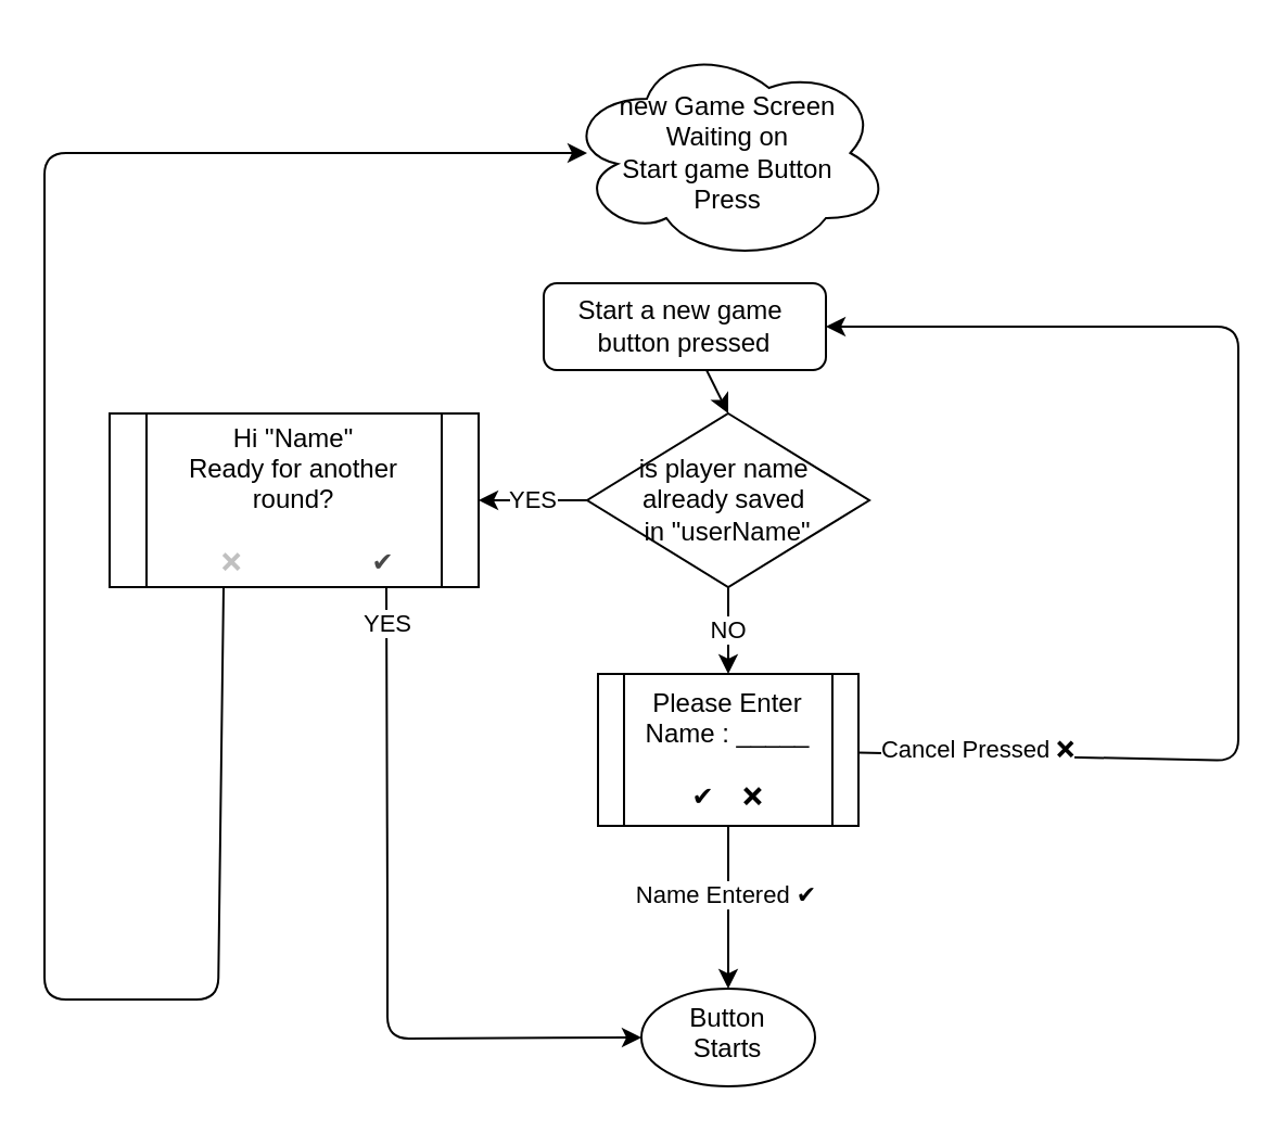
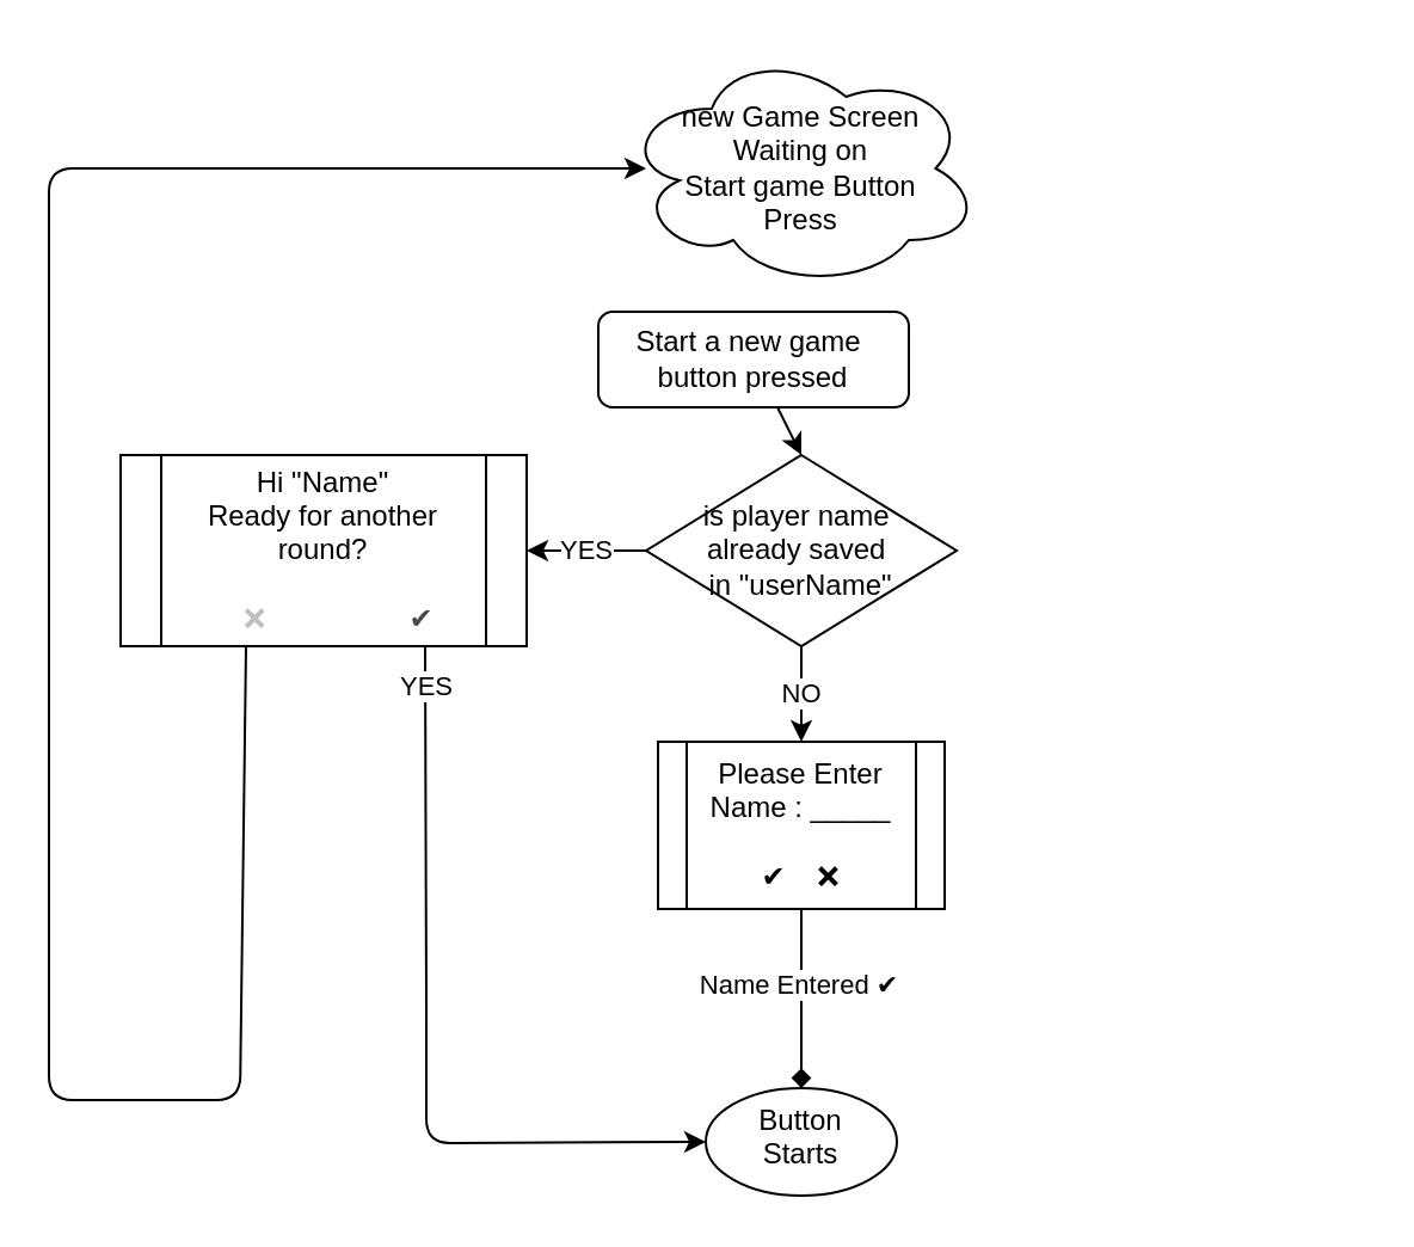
- <mxCell id="7" style="edgeStyle=none;html=1;entryX=1;entryY=0.5;entryDx=0;entryDy=0;" edge="1" parent="1" source="11" target="3"><mxGeometry relative="1" as="geometry"><Array as="points"><mxPoint x="570" y="350" /><mxPoint x="570" y="150" /></Array></mxGeometry></mxCell>
- <mxCell id="8" value="Cancel Pressed ❌" style="edgeLabel;html=1;align=center;verticalAlign=middle;resizable=0;points=[];" vertex="1" connectable="0" parent="7"><mxGeometry x="-0.809" y="3" relative="1" as="geometry"><mxPoint as="offset" /></mxGeometry></mxCell>
- <mxCell id="9" value="" style="edgeStyle=none;html=1;" edge="1" parent="1" source="11" target="12"><mxGeometry relative="1" as="geometry" /></mxCell>
+ <mxCell id="9" value="" style="edgeStyle=none;html=1;endArrow=diamond;" edge="1" parent="1" source="11" target="12"><mxGeometry relative="1" as="geometry" /></mxCell>
